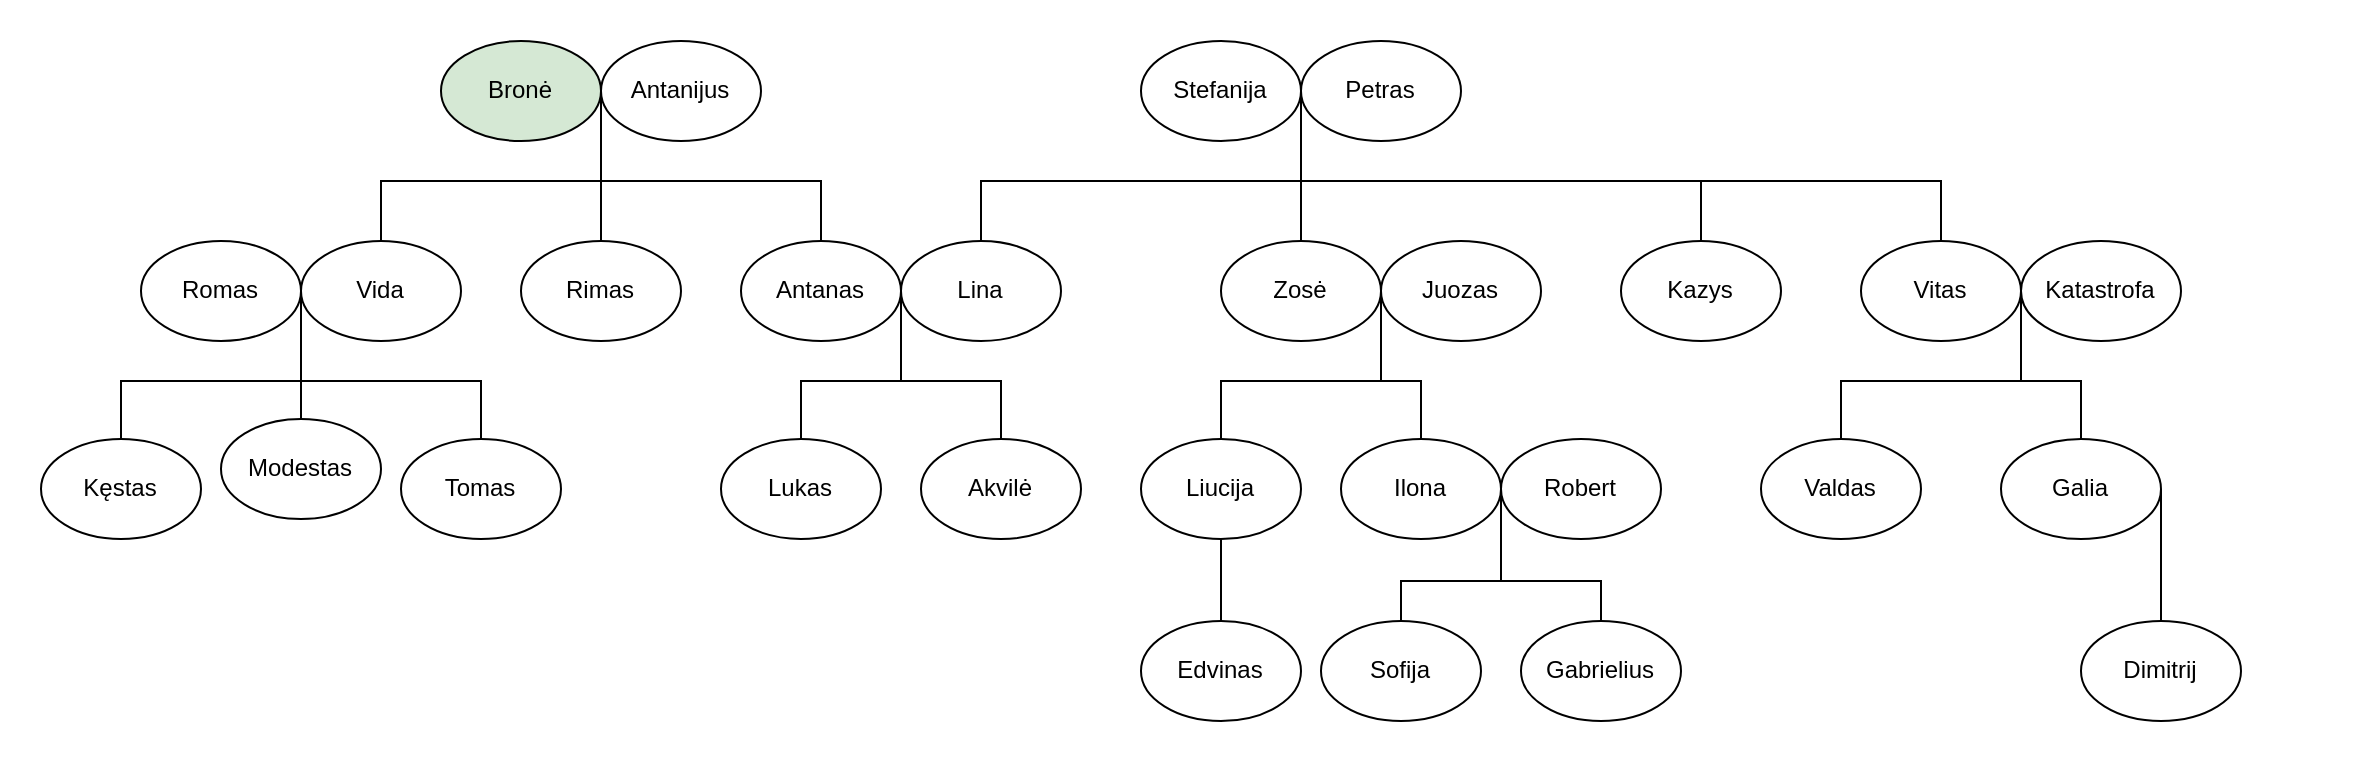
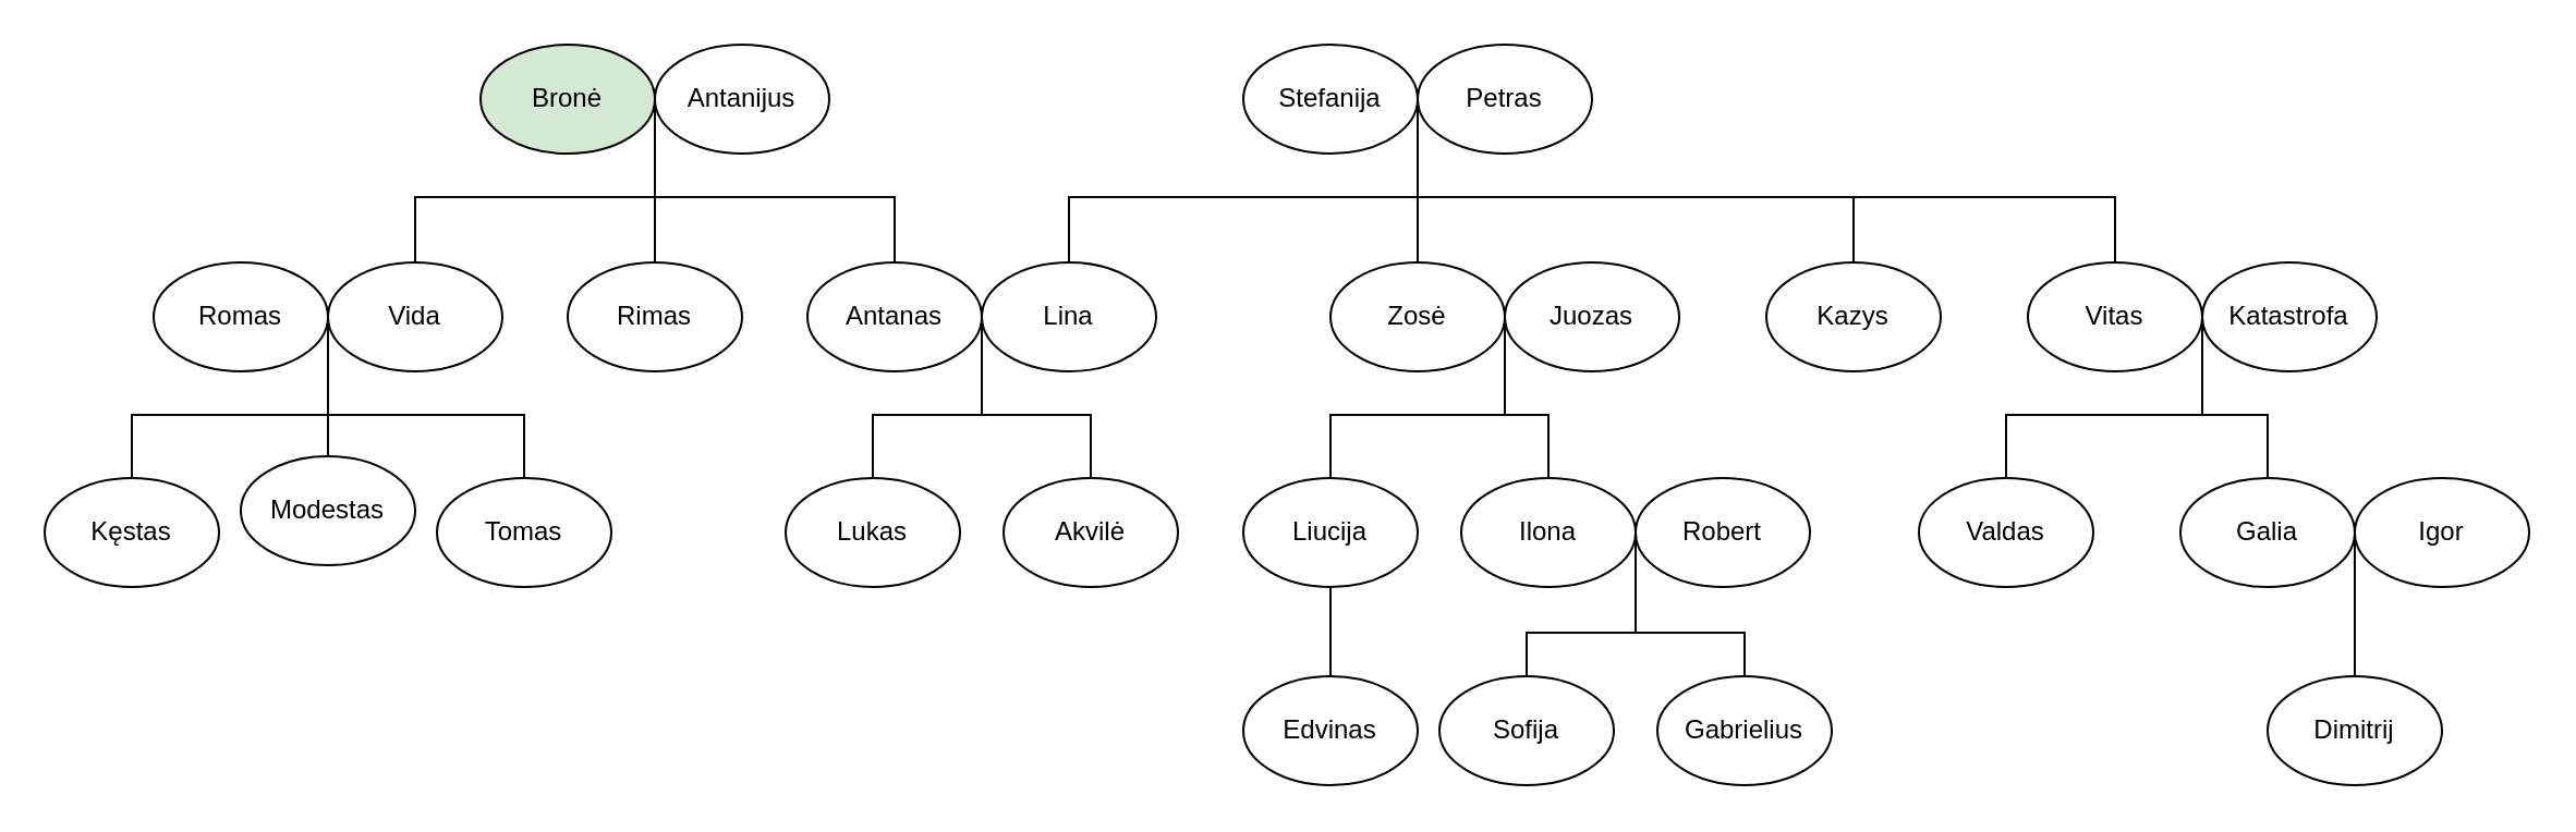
+ <mxCell id="32" value="Igor" style="ellipse;whiteSpace=wrap;html=1;" vertex="1" parent="1"><mxGeometry x="1080" y="219" width="80" height="50" as="geometry" /></mxCell>
